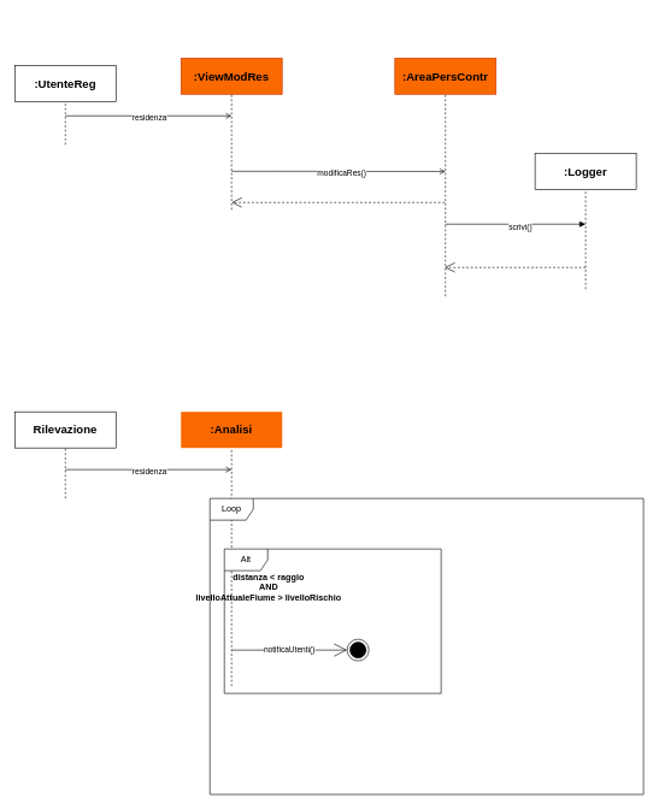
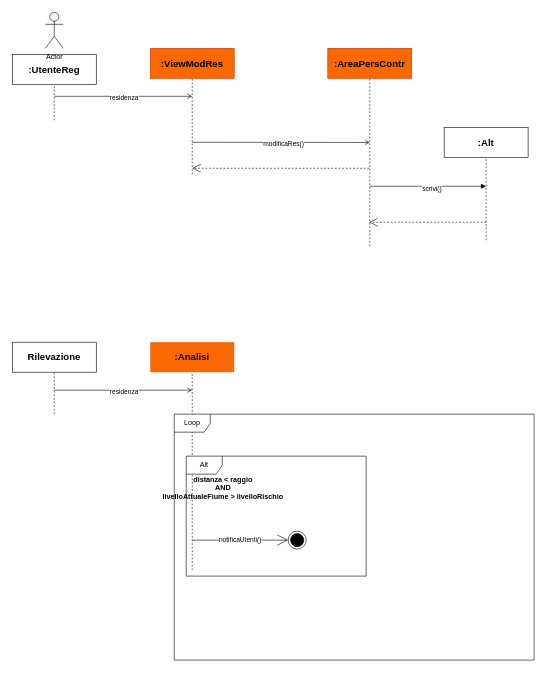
+ <mxCell id="15" value="Actor" style="shape=umlActor;verticalLabelPosition=bottom;verticalAlign=top;html=1;" vertex="1" parent="1"><mxGeometry x="75" y="20" width="30" height="60" as="geometry" /></mxCell>
- <mxCell id="10" value="&lt;span style=&quot;font-size: 16px; font-weight: 700;&quot;&gt;:Logger&lt;/span&gt;" style="html=1;whiteSpace=wrap;fontColor=default;fillColor=light-dark(#FFFFFF,#3399FF);" vertex="1" parent="1"><mxGeometry x="740" y="212" width="140" height="50" as="geometry" /></mxCell>
+ <mxCell id="10" value="&lt;span style=&quot;font-size: 16px; font-weight: 700;&quot;&gt;:Alt&lt;/span&gt;" style="html=1;whiteSpace=wrap;fontColor=default;fillColor=light-dark(#FFFFFF,#3399FF);" vertex="1" parent="1"><mxGeometry x="740" y="212" width="140" height="50" as="geometry" /></mxCell>
